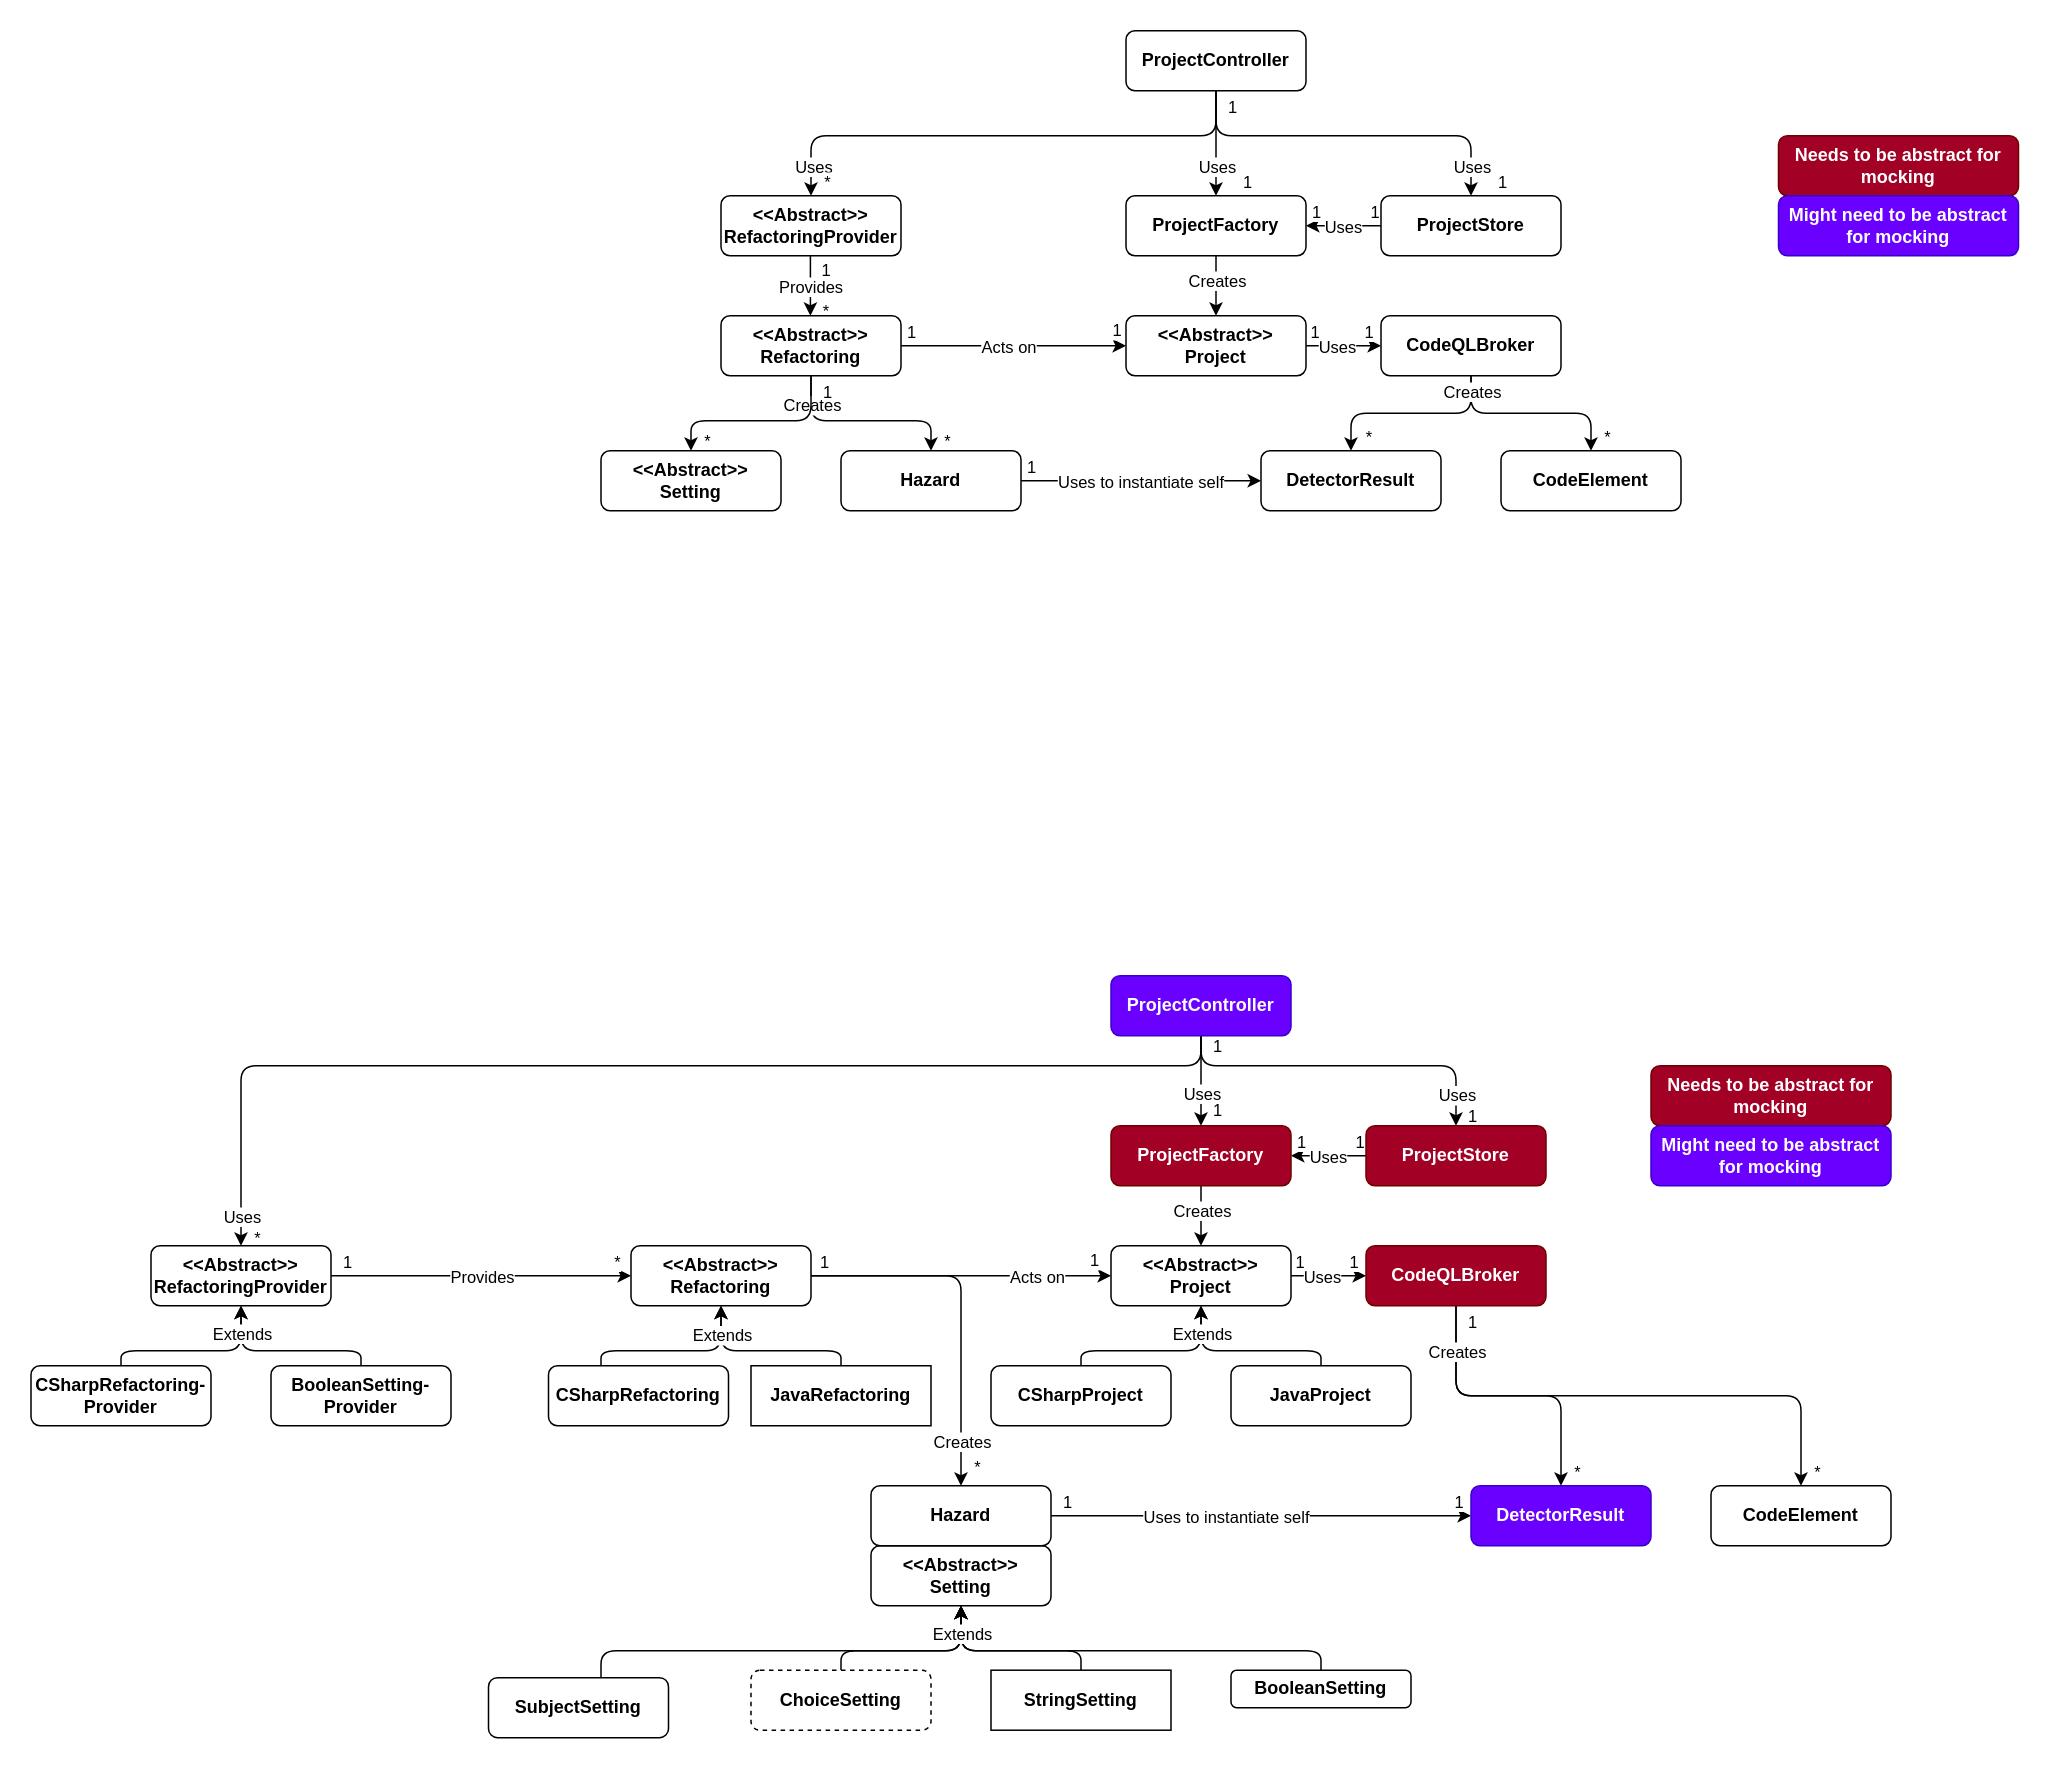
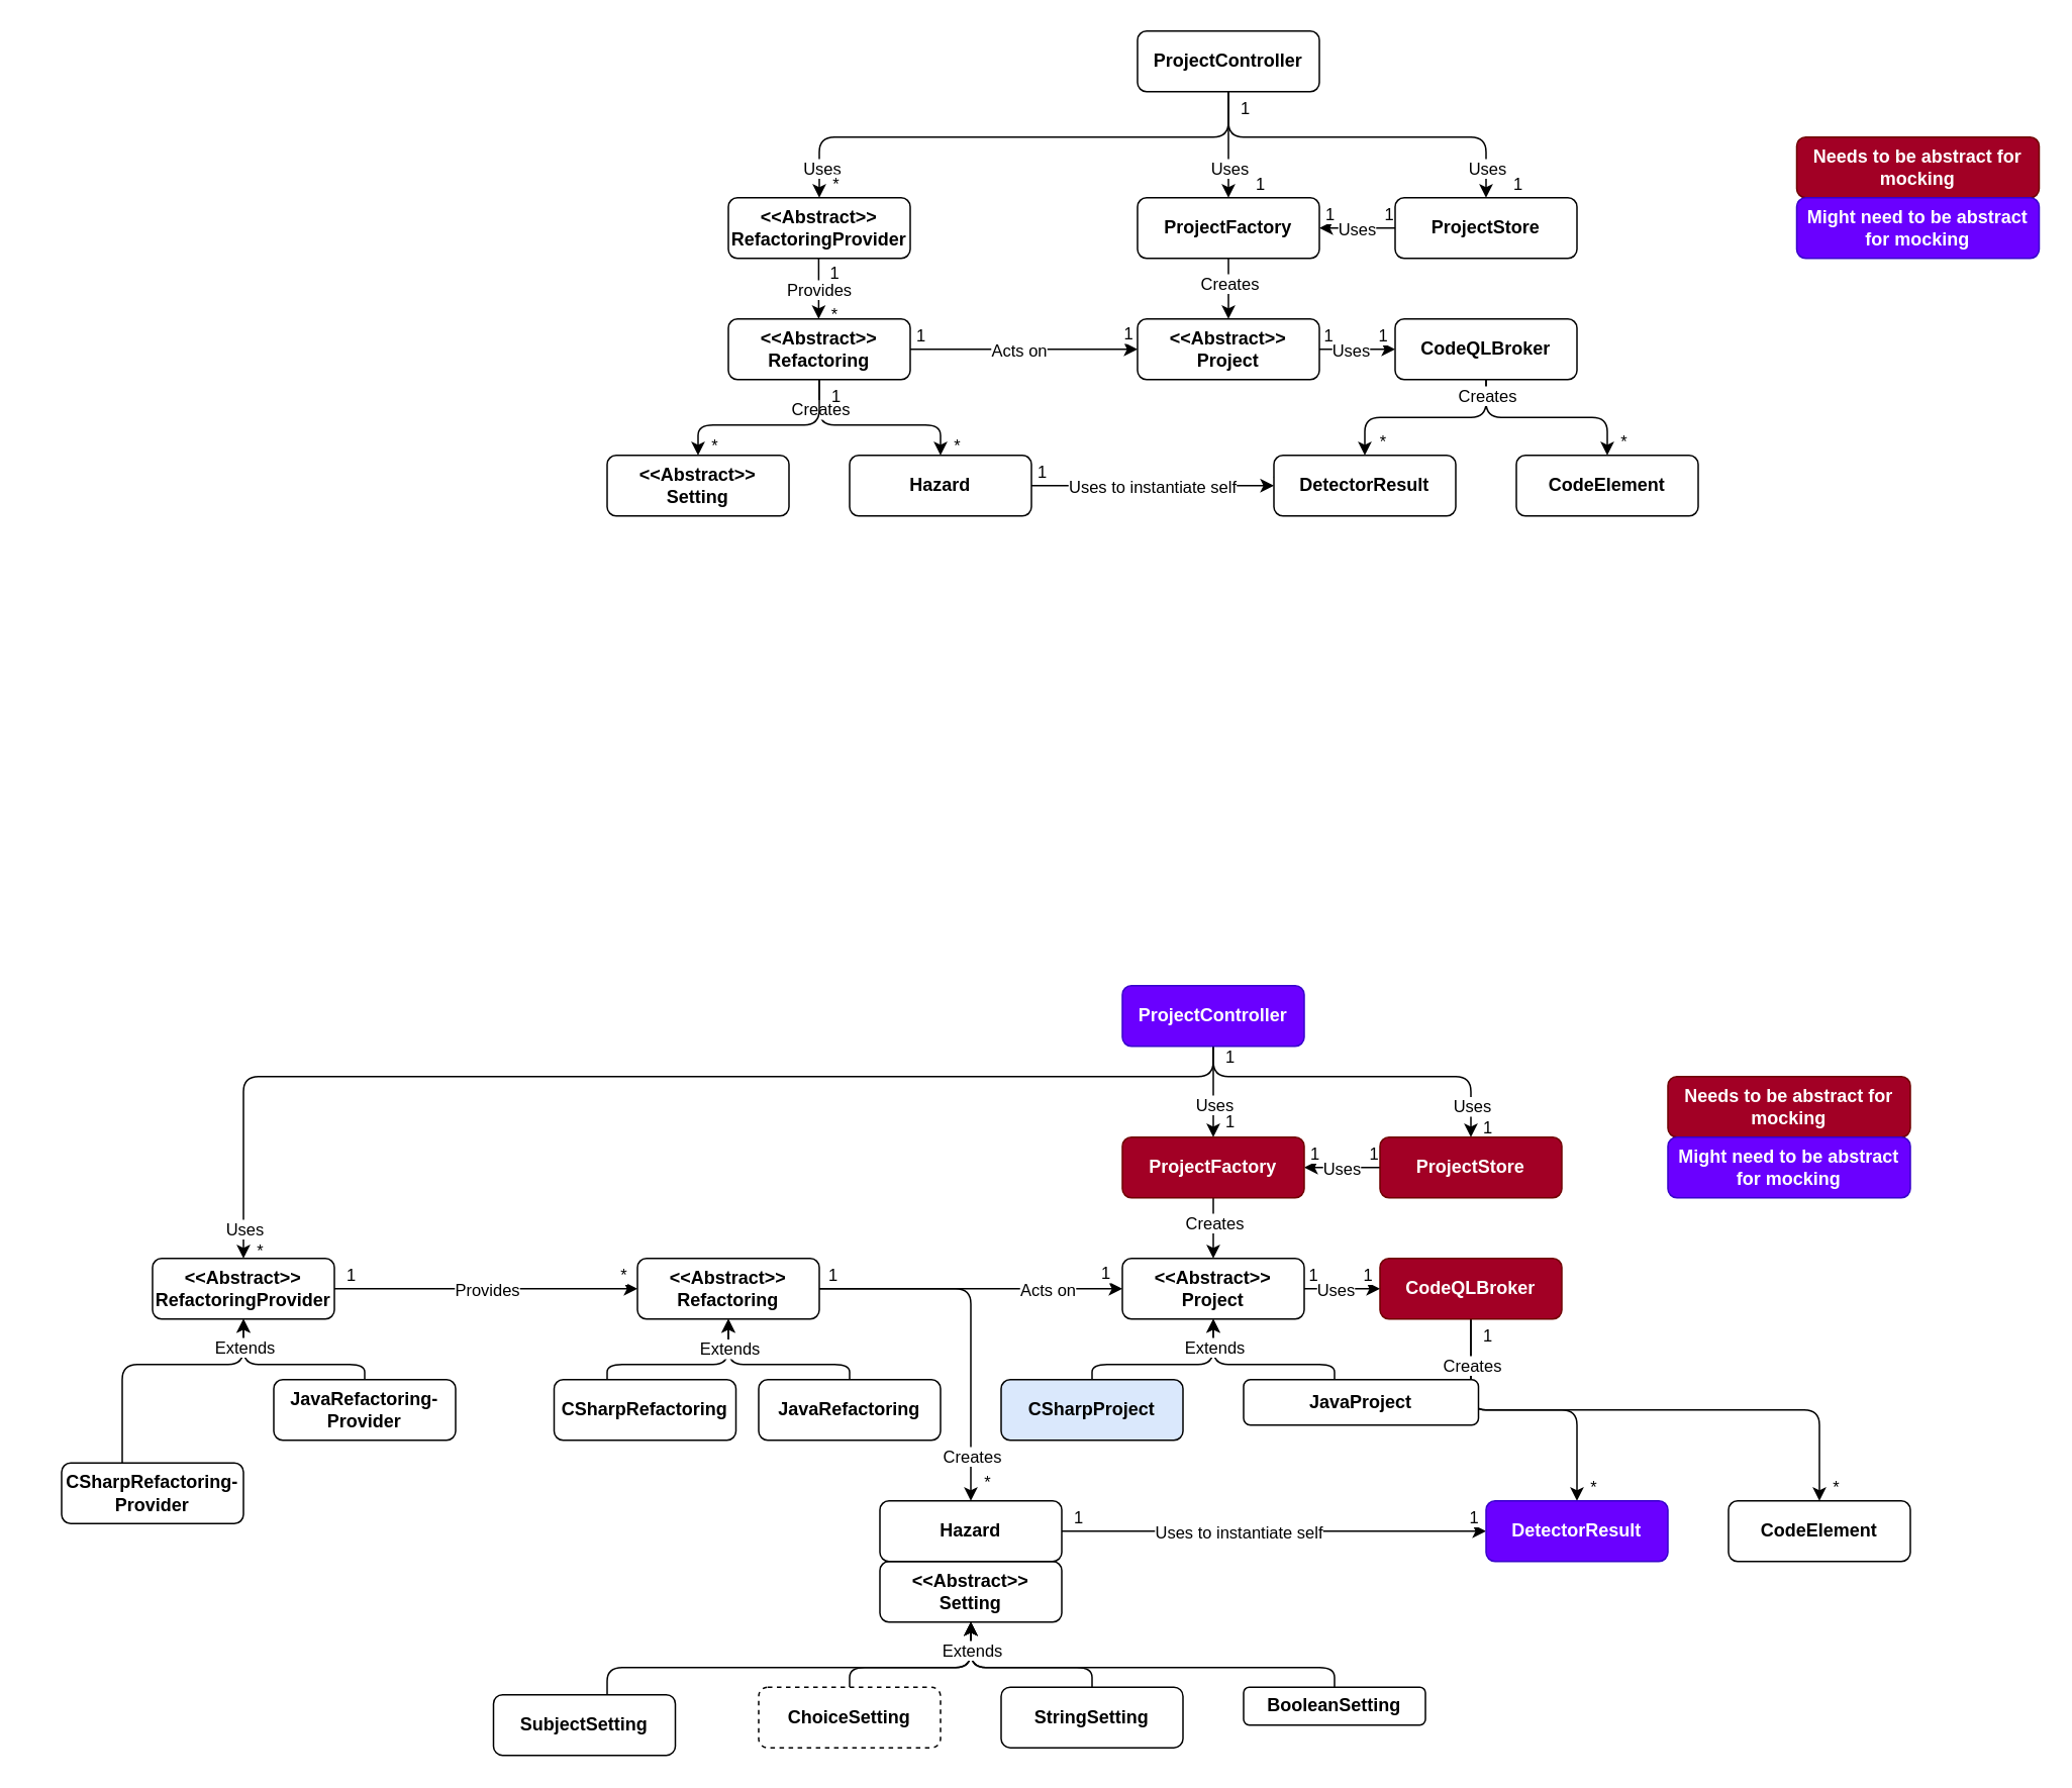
- <mxCell id="99" value="&lt;b&gt;CSharpRefactoring-Provider&lt;/b&gt;" style="whiteSpace=wrap;html=1;verticalAlign=middle;rounded=1;" parent="1" vertex="1"><mxGeometry x="20" y="910" width="120" height="40" as="geometry" /></mxCell>
+ <mxCell id="99" value="&lt;b&gt;CSharpRefactoring-Provider&lt;/b&gt;" style="whiteSpace=wrap;html=1;verticalAlign=middle;rounded=1;" parent="1" vertex="1"><mxGeometry x="40" y="965" width="120" height="40" as="geometry" /></mxCell>
- <mxCell id="102" value="&lt;b&gt;BooleanSetting-Provider&lt;/b&gt;" style="whiteSpace=wrap;html=1;verticalAlign=middle;rounded=1;" parent="1" vertex="1"><mxGeometry x="180" y="910" width="120" height="40" as="geometry" /></mxCell>
+ <mxCell id="102" value="&lt;b&gt;JavaRefactoring-Provider&lt;/b&gt;" style="whiteSpace=wrap;html=1;verticalAlign=middle;rounded=1;" parent="1" vertex="1"><mxGeometry x="180" y="910" width="120" height="40" as="geometry" /></mxCell>
- <mxCell id="115" value="&lt;b&gt;JavaRefactoring&lt;/b&gt;" style="whiteSpace=wrap;html=1;verticalAlign=middle;rounded=0;" parent="1" vertex="1"><mxGeometry x="500" y="910" width="120" height="40" as="geometry" /></mxCell>
+ <mxCell id="115" value="&lt;b&gt;JavaRefactoring&lt;/b&gt;" style="whiteSpace=wrap;html=1;verticalAlign=middle;rounded=1;" parent="1" vertex="1"><mxGeometry x="500" y="910" width="120" height="40" as="geometry" /></mxCell>
- <mxCell id="86" value="&lt;b&gt;CSharpProject&lt;/b&gt;&lt;b&gt;&lt;br&gt;&lt;/b&gt;" style="whiteSpace=wrap;html=1;verticalAlign=middle;rounded=1;" parent="1" vertex="1"><mxGeometry x="660" y="910" width="120" height="40" as="geometry" /></mxCell>
+ <mxCell id="86" value="&lt;b&gt;CSharpProject&lt;/b&gt;&lt;b&gt;&lt;br&gt;&lt;/b&gt;" style="whiteSpace=wrap;html=1;verticalAlign=middle;rounded=1;fillColor=#dae8fc;" parent="1" vertex="1"><mxGeometry x="660" y="910" width="120" height="40" as="geometry" /></mxCell>
- <mxCell id="89" value="&lt;b&gt;JavaProject&lt;br&gt;&lt;/b&gt;" style="whiteSpace=wrap;html=1;verticalAlign=middle;rounded=1;" parent="1" vertex="1"><mxGeometry x="820" y="910" width="120" height="40" as="geometry" /></mxCell>
+ <mxCell id="89" value="&lt;b&gt;JavaProject&lt;br&gt;&lt;/b&gt;" style="whiteSpace=wrap;html=1;verticalAlign=middle;rounded=1;" parent="1" vertex="1"><mxGeometry x="820" y="910" width="155" height="30" as="geometry" /></mxCell>
- <mxCell id="129" value="&lt;b&gt;&lt;br&gt;StringSetting&lt;br&gt;&lt;br&gt;&lt;/b&gt;" style="whiteSpace=wrap;html=1;verticalAlign=middle;rounded=0;" parent="1" vertex="1"><mxGeometry x="660" y="1112.97" width="120" height="40" as="geometry" /></mxCell>
+ <mxCell id="129" value="&lt;b&gt;&lt;br&gt;StringSetting&lt;br&gt;&lt;br&gt;&lt;/b&gt;" style="whiteSpace=wrap;html=1;verticalAlign=middle;rounded=1;" parent="1" vertex="1"><mxGeometry x="660" y="1112.97" width="120" height="40" as="geometry" /></mxCell>
